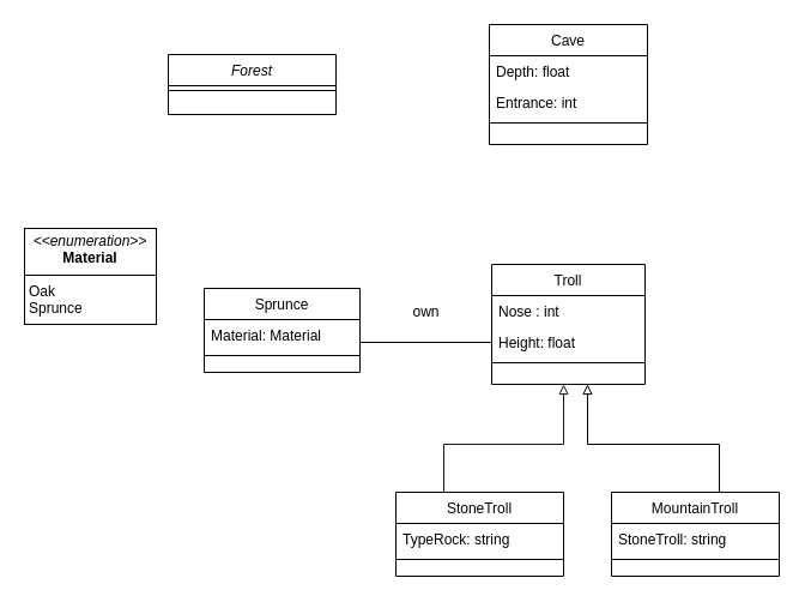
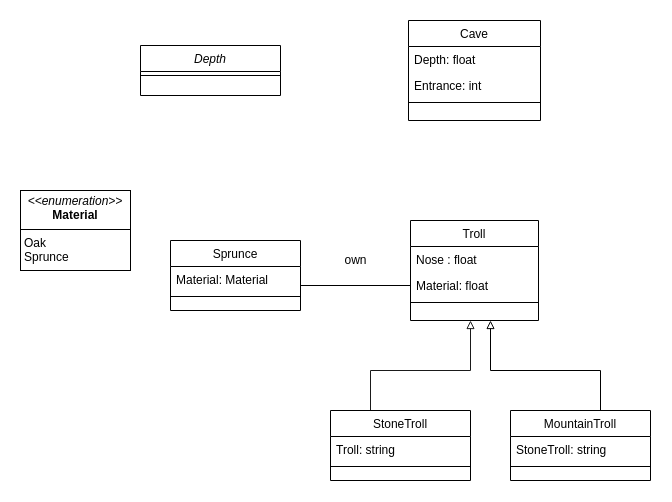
- <mxCell id="2" value="Forest" style="swimlane;fontStyle=2;align=center;verticalAlign=top;childLayout=stackLayout;horizontal=1;startSize=26;horizontalStack=0;resizeParent=1;resizeLast=0;collapsible=1;marginBottom=0;rounded=0;shadow=0;strokeWidth=1;" parent="1" vertex="1"><mxGeometry x="140" y="45" width="140" height="50" as="geometry"><mxRectangle x="230" y="140" width="160" height="26" as="alternateBounds" /></mxGeometry></mxCell>
+ <mxCell id="2" value="Depth" style="swimlane;fontStyle=2;align=center;verticalAlign=top;childLayout=stackLayout;horizontal=1;startSize=26;horizontalStack=0;resizeParent=1;resizeLast=0;collapsible=1;marginBottom=0;rounded=0;shadow=0;strokeWidth=1;" parent="1" vertex="1"><mxGeometry x="140" y="45" width="140" height="50" as="geometry"><mxRectangle x="230" y="140" width="160" height="26" as="alternateBounds" /></mxGeometry></mxCell>
- <mxCell id="6" value="Nose : int&#10;" style="text;align=left;verticalAlign=top;spacingLeft=4;spacingRight=4;overflow=hidden;rotatable=0;points=[[0,0.5],[1,0.5]];portConstraint=eastwest;rounded=0;shadow=0;html=0;" parent="5" vertex="1"><mxGeometry y="26" width="128" height="26" as="geometry" /></mxCell>
+ <mxCell id="6" value="Nose : float&#10;" style="text;align=left;verticalAlign=top;spacingLeft=4;spacingRight=4;overflow=hidden;rotatable=0;points=[[0,0.5],[1,0.5]];portConstraint=eastwest;rounded=0;shadow=0;html=0;" parent="5" vertex="1"><mxGeometry y="26" width="128" height="26" as="geometry" /></mxCell>
- <mxCell id="7" value="Height: float" style="text;align=left;verticalAlign=top;spacingLeft=4;spacingRight=4;overflow=hidden;rotatable=0;points=[[0,0.5],[1,0.5]];portConstraint=eastwest;rounded=0;shadow=0;html=0;" parent="5" vertex="1"><mxGeometry y="52" width="128" height="26" as="geometry" /></mxCell>
+ <mxCell id="7" value="Material: float" style="text;align=left;verticalAlign=top;spacingLeft=4;spacingRight=4;overflow=hidden;rotatable=0;points=[[0,0.5],[1,0.5]];portConstraint=eastwest;rounded=0;shadow=0;html=0;" parent="5" vertex="1"><mxGeometry y="52" width="128" height="26" as="geometry" /></mxCell>
- <mxCell id="15" value="TypeRock: string" style="text;align=left;verticalAlign=top;spacingLeft=4;spacingRight=4;overflow=hidden;rotatable=0;points=[[0,0.5],[1,0.5]];portConstraint=eastwest;rounded=0;shadow=0;html=0;" parent="14" vertex="1"><mxGeometry y="26" width="140" height="26" as="geometry" /></mxCell>
+ <mxCell id="15" value="Troll: string" style="text;align=left;verticalAlign=top;spacingLeft=4;spacingRight=4;overflow=hidden;rotatable=0;points=[[0,0.5],[1,0.5]];portConstraint=eastwest;rounded=0;shadow=0;html=0;" parent="14" vertex="1"><mxGeometry y="26" width="140" height="26" as="geometry" /></mxCell>
